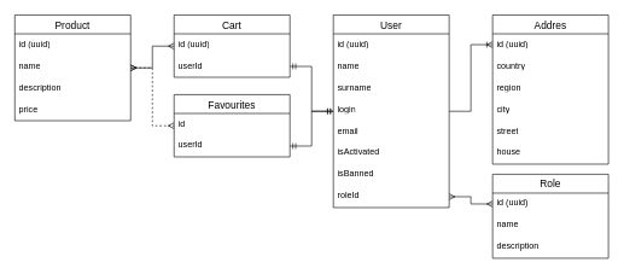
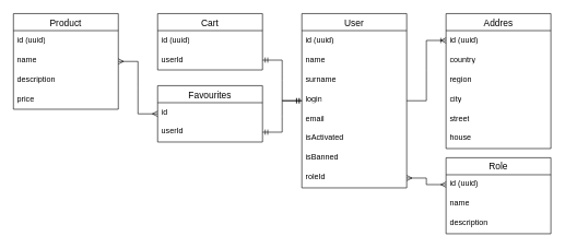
- <mxCell id="32" value="" style="edgeStyle=entityRelationEdgeStyle;fontSize=12;html=1;endArrow=ERmany;startArrow=ERmany;rounded=0;" parent="1" source="24" target="29" edge="1"><mxGeometry width="100" height="100" relative="1" as="geometry"><mxPoint x="360" y="50" as="sourcePoint" /><mxPoint x="460" y="-50" as="targetPoint" /></mxGeometry></mxCell>
- <mxCell id="37" value="" style="edgeStyle=entityRelationEdgeStyle;fontSize=12;html=1;endArrow=ERmany;startArrow=ERmany;rounded=0;dashed=1;" edge="1" parent="1" source="24" target="34"><mxGeometry width="100" height="100" relative="1" as="geometry"><mxPoint x="380" y="160" as="sourcePoint" /><mxPoint x="480" y="60" as="targetPoint" /></mxGeometry></mxCell>
+ <mxCell id="37" value="" style="edgeStyle=entityRelationEdgeStyle;fontSize=12;html=1;endArrow=ERmany;startArrow=ERmany;rounded=0;" edge="1" parent="1" source="24" target="34"><mxGeometry width="100" height="100" relative="1" as="geometry"><mxPoint x="380" y="160" as="sourcePoint" /><mxPoint x="480" y="60" as="targetPoint" /></mxGeometry></mxCell>
